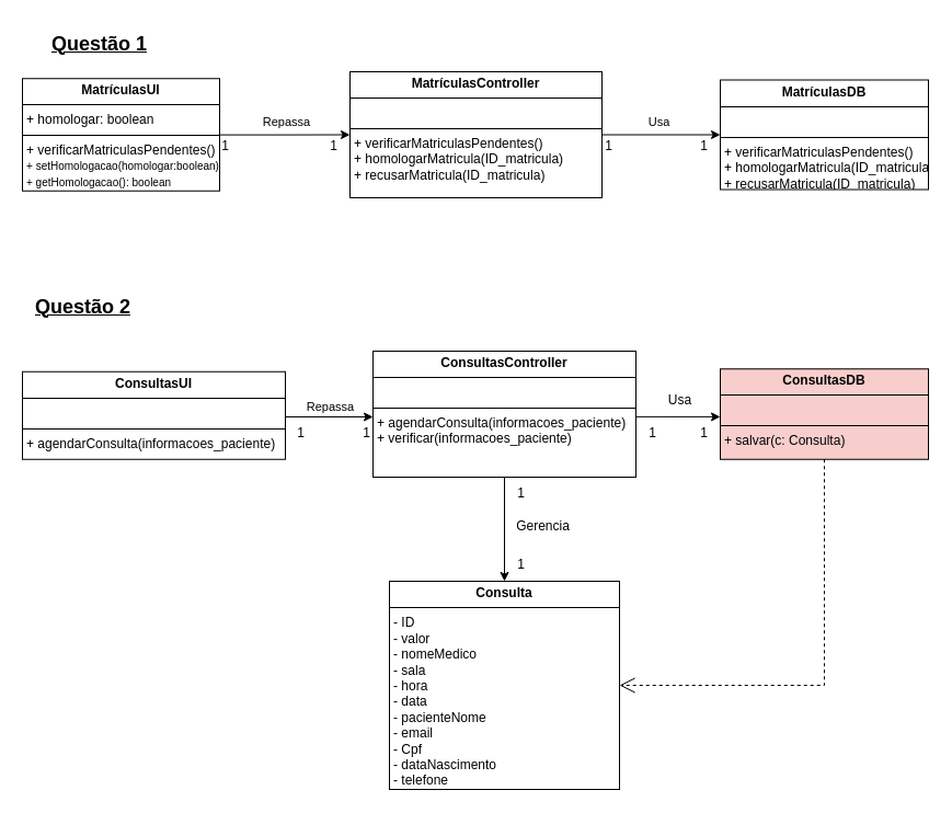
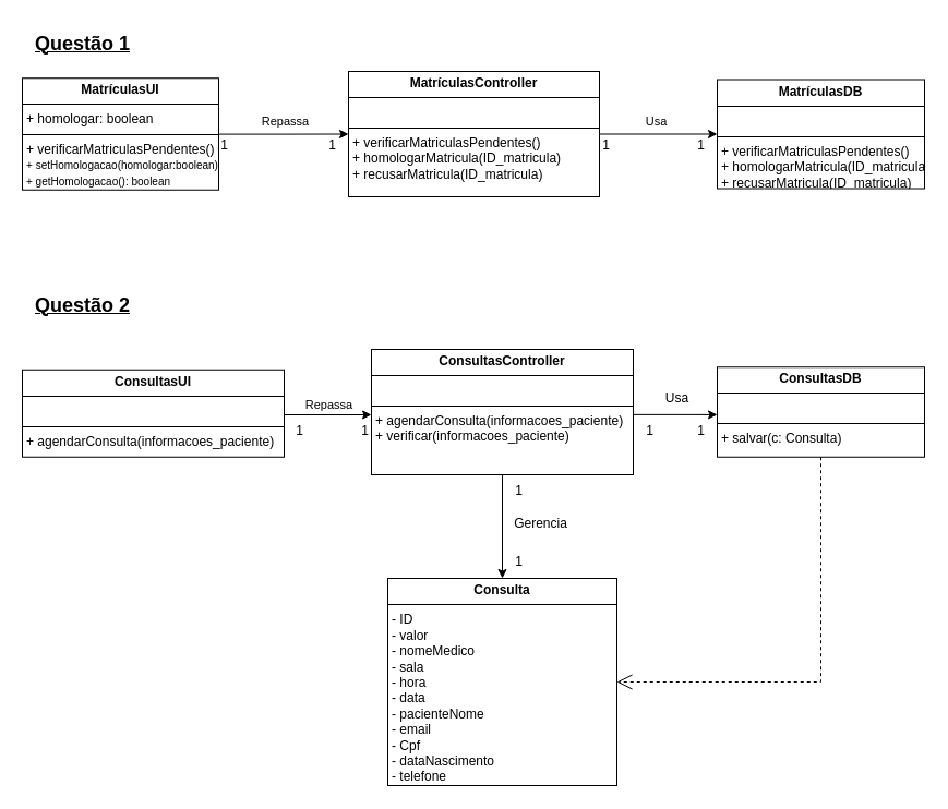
- <mxCell id="30" value="&lt;b&gt;&lt;u&gt;&lt;font style=&quot;font-size: 18px;&quot;&gt;Questão 1&lt;/font&gt;&lt;/u&gt;&lt;/b&gt;" style="text;html=1;align=center;verticalAlign=middle;resizable=0;points=[];autosize=1;strokeColor=none;fillColor=none;" parent="1" vertex="1"><mxGeometry x="35" y="20" width="110" height="40" as="geometry" /></mxCell>
+ <mxCell id="30" value="&lt;b&gt;&lt;u&gt;&lt;font style=&quot;font-size: 18px;&quot;&gt;Questão 1&lt;/font&gt;&lt;/u&gt;&lt;/b&gt;" style="text;html=1;align=center;verticalAlign=middle;resizable=0;points=[];autosize=1;strokeColor=none;fillColor=none;" parent="1" vertex="1"><mxGeometry width="110" height="40" as="geometry" x="20" y="20" /></mxCell>
- <mxCell id="25" value="&lt;p style=&quot;margin:0px;margin-top:4px;text-align:center;&quot;&gt;&lt;b&gt;ConsultasDB&lt;/b&gt;&lt;/p&gt;&lt;hr size=&quot;1&quot; style=&quot;border-style:solid;&quot;&gt;&lt;p style=&quot;margin:0px;margin-left:4px;&quot;&gt;&lt;br&gt;&lt;/p&gt;&lt;hr size=&quot;1&quot; style=&quot;border-style:solid;&quot;&gt;&lt;p style=&quot;margin: 0px 0px 0px 4px;&quot;&gt;+ salvar(c: Consulta)&lt;/p&gt;" style="verticalAlign=top;align=left;overflow=fill;html=1;whiteSpace=wrap;fillColor=#f8cecc;" parent="1" vertex="1"><mxGeometry x="657" y="336.25" width="190" height="82.5" as="geometry" /></mxCell>
+ <mxCell id="25" value="&lt;p style=&quot;margin:0px;margin-top:4px;text-align:center;&quot;&gt;&lt;b&gt;ConsultasDB&lt;/b&gt;&lt;/p&gt;&lt;hr size=&quot;1&quot; style=&quot;border-style:solid;&quot;&gt;&lt;p style=&quot;margin:0px;margin-left:4px;&quot;&gt;&lt;br&gt;&lt;/p&gt;&lt;hr size=&quot;1&quot; style=&quot;border-style:solid;&quot;&gt;&lt;p style=&quot;margin: 0px 0px 0px 4px;&quot;&gt;+ salvar(c: Consulta)&lt;/p&gt;" style="verticalAlign=top;align=left;overflow=fill;html=1;whiteSpace=wrap;" parent="1" vertex="1"><mxGeometry x="657" y="336.25" width="190" height="82.5" as="geometry" /></mxCell>
